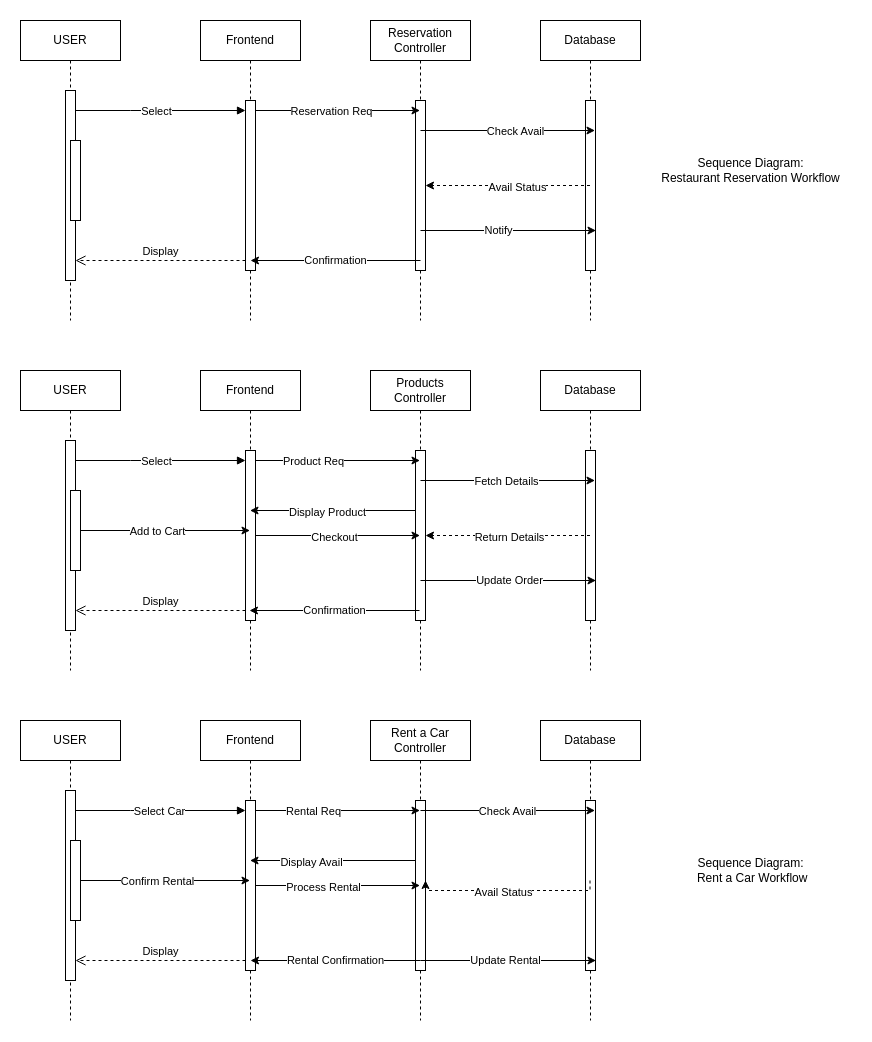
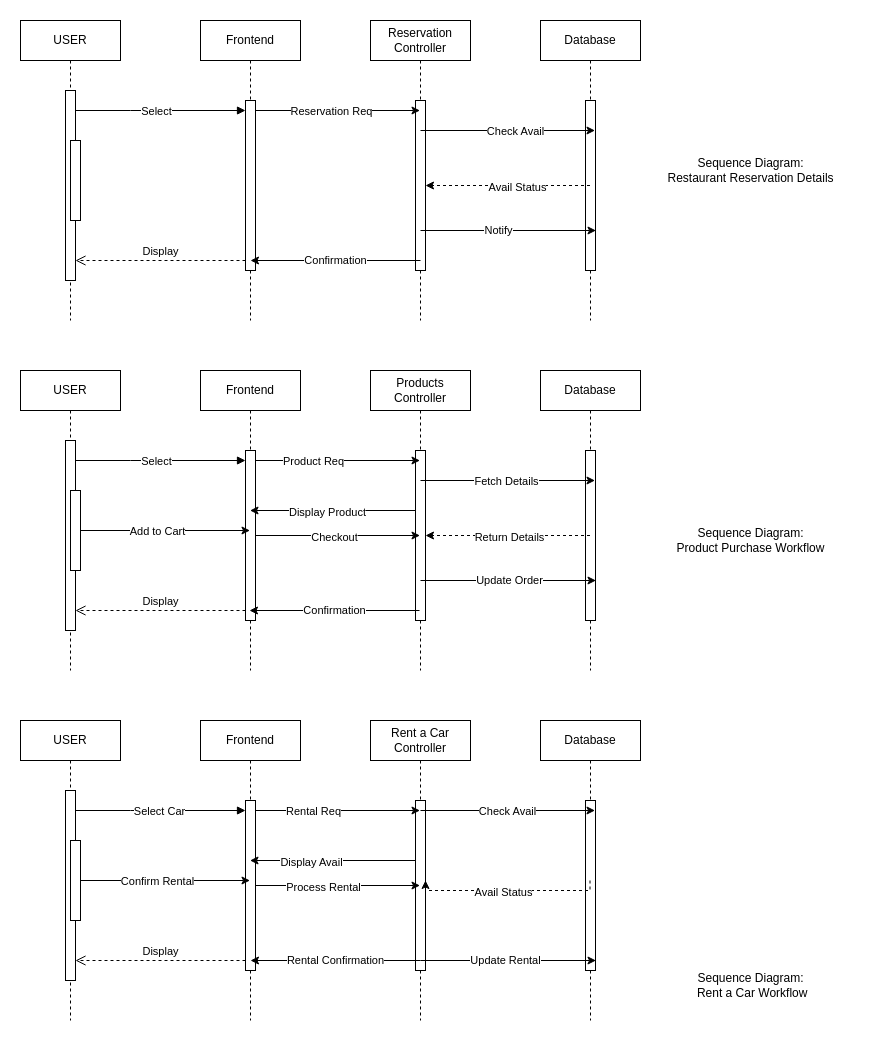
- <mxCell id="44" value="Sequence Diagram: &lt;br&gt;Restaurant Reservation Workflow" style="text;html=1;align=center;verticalAlign=middle;resizable=0;points=[];autosize=1;strokeColor=none;fillColor=none;" parent="1" vertex="1"><mxGeometry x="650" y="150" width="200" height="40" as="geometry" /></mxCell>
+ <mxCell id="44" value="Sequence Diagram: &lt;br&gt;Restaurant Reservation Details" style="text;html=1;align=center;verticalAlign=middle;resizable=0;points=[];autosize=1;strokeColor=none;fillColor=none;" parent="1" vertex="1"><mxGeometry x="650" y="150" width="200" height="40" as="geometry" /></mxCell>
+ <mxCell id="45" value="Sequence Diagram: &lt;br&gt;Product Purchase Workflow" style="text;html=1;align=center;verticalAlign=middle;resizable=0;points=[];autosize=1;strokeColor=none;fillColor=none;" parent="1" vertex="1"><mxGeometry x="665" y="520" width="170" height="40" as="geometry" /></mxCell>
- <mxCell id="46" value="Sequence Diagram:&lt;br&gt;&amp;nbsp;Rent a Car Workflow" style="text;html=1;align=center;verticalAlign=middle;resizable=0;points=[];autosize=1;strokeColor=none;fillColor=none;" parent="1" vertex="1"><mxGeometry x="680" y="850" width="140" height="40" as="geometry" /></mxCell>
+ <mxCell id="46" value="Sequence Diagram:&lt;br&gt;&amp;nbsp;Rent a Car Workflow" style="text;html=1;align=center;verticalAlign=middle;resizable=0;points=[];autosize=1;strokeColor=none;fillColor=none;" parent="1" vertex="1"><mxGeometry x="680" y="965" width="140" height="40" as="geometry" /></mxCell>
